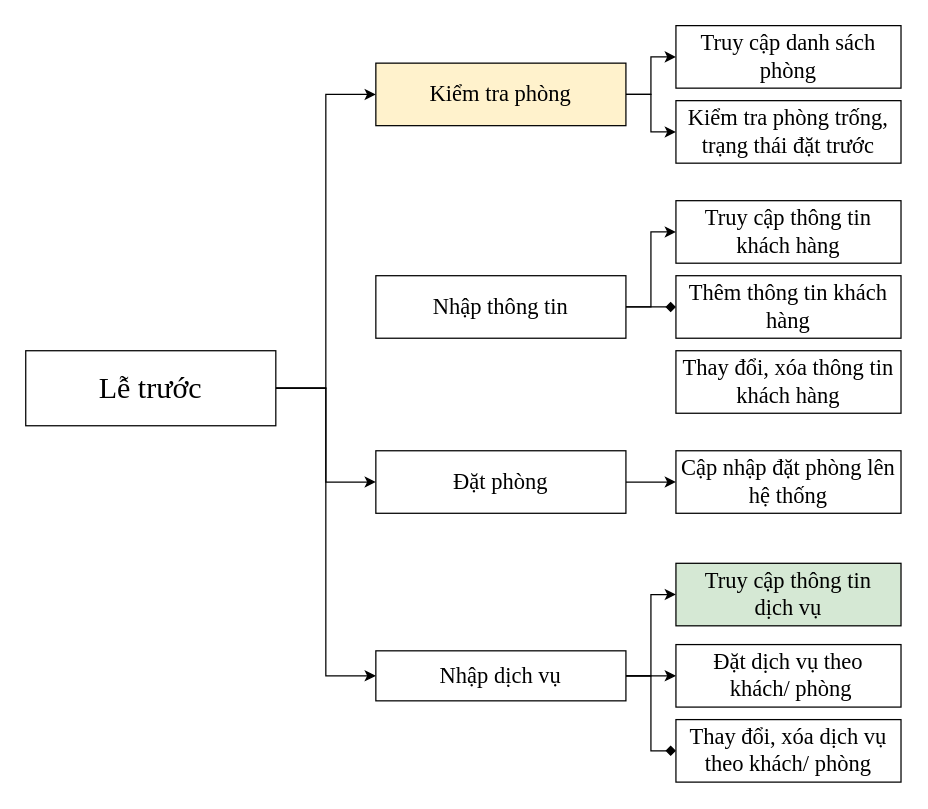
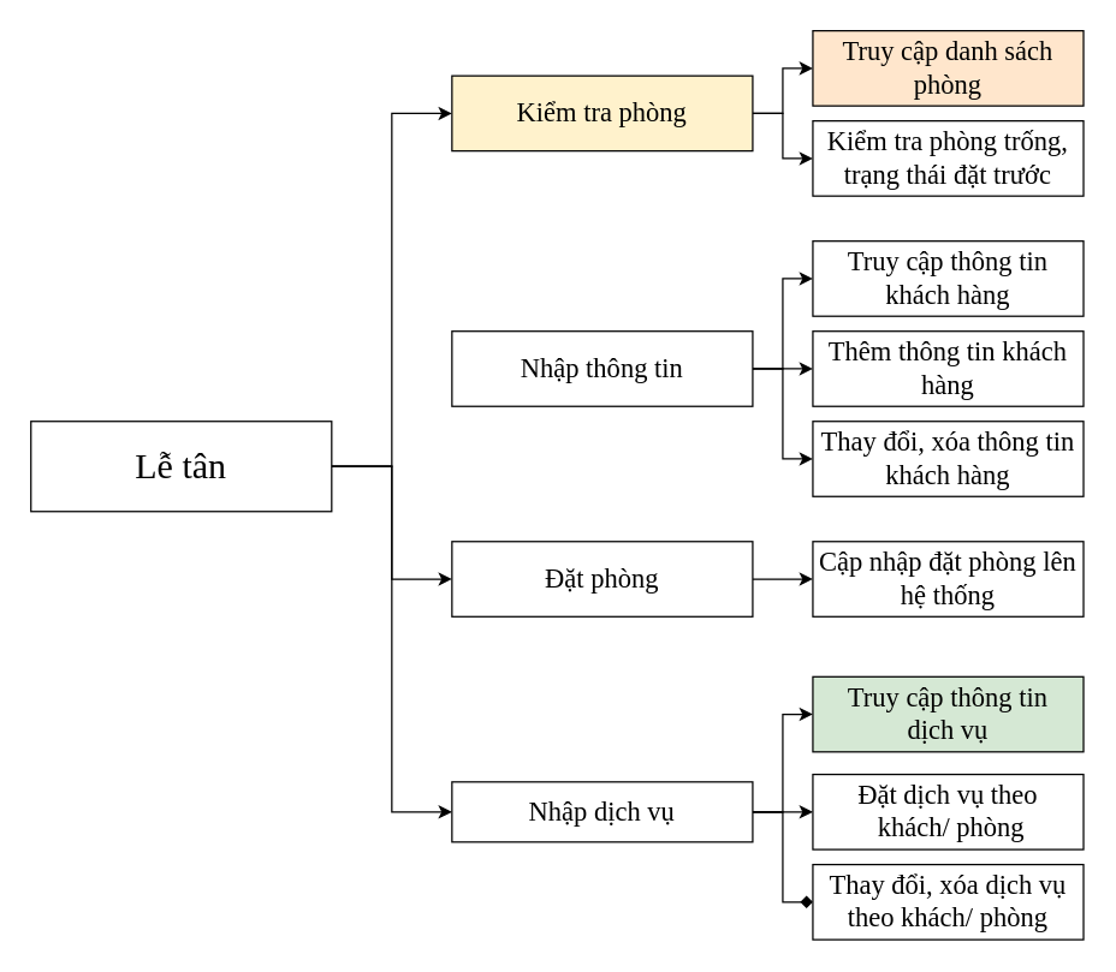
- <mxCell id="19" value="&lt;font&gt;&lt;font style=&quot;font-size: 18px&quot;&gt;Truy cập danh sách phòng&lt;/font&gt;&lt;br&gt;&lt;/font&gt;" style="rounded=0;whiteSpace=wrap;html=1;fontFamily=Times New Roman;fontSize=18;" parent="1" vertex="1"><mxGeometry x="540" y="20" width="180" height="50" as="geometry" /></mxCell>
+ <mxCell id="19" value="&lt;font&gt;&lt;font style=&quot;font-size: 18px&quot;&gt;Truy cập danh sách phòng&lt;/font&gt;&lt;br&gt;&lt;/font&gt;" style="rounded=0;whiteSpace=wrap;html=1;fontFamily=Times New Roman;fontSize=18;fillColor=#ffe6cc;" parent="1" vertex="1"><mxGeometry x="540" y="20" width="180" height="50" as="geometry" /></mxCell>
- <mxCell id="10" style="edgeStyle=orthogonalEdgeStyle;rounded=0;orthogonalLoop=1;jettySize=auto;html=1;exitX=1;exitY=0.5;exitDx=0;exitDy=0;entryX=0;entryY=0.5;entryDx=0;entryDy=0;fontFamily=Times New Roman;fontSize=18;endArrow=diamond;" parent="1" source="12" target="21" edge="1"><mxGeometry relative="1" as="geometry" /></mxCell>
+ <mxCell id="10" style="edgeStyle=orthogonalEdgeStyle;rounded=0;orthogonalLoop=1;jettySize=auto;html=1;exitX=1;exitY=0.5;exitDx=0;exitDy=0;entryX=0;entryY=0.5;entryDx=0;entryDy=0;fontFamily=Times New Roman;fontSize=18;" parent="1" source="12" target="21" edge="1"><mxGeometry relative="1" as="geometry" /></mxCell>
+ <mxCell id="11" style="edgeStyle=orthogonalEdgeStyle;rounded=0;orthogonalLoop=1;jettySize=auto;html=1;exitX=1;exitY=0.5;exitDx=0;exitDy=0;entryX=0;entryY=0.5;entryDx=0;entryDy=0;fontFamily=Times New Roman;fontSize=18;" parent="1" source="12" target="22" edge="1"><mxGeometry relative="1" as="geometry" /></mxCell>
- <mxCell id="5" value="&lt;font style=&quot;font-size: 24px&quot;&gt;Lễ trước&lt;/font&gt;" style="rounded=0;whiteSpace=wrap;html=1;fontFamily=Times New Roman;fontSize=18;" parent="1" vertex="1"><mxGeometry x="20" y="280" width="200" height="60" as="geometry" /></mxCell>
+ <mxCell id="5" value="&lt;font style=&quot;font-size: 24px&quot;&gt;Lễ tân&lt;/font&gt;" style="rounded=0;whiteSpace=wrap;html=1;fontFamily=Times New Roman;fontSize=18;" parent="1" vertex="1"><mxGeometry x="20" y="280" width="200" height="60" as="geometry" /></mxCell>
